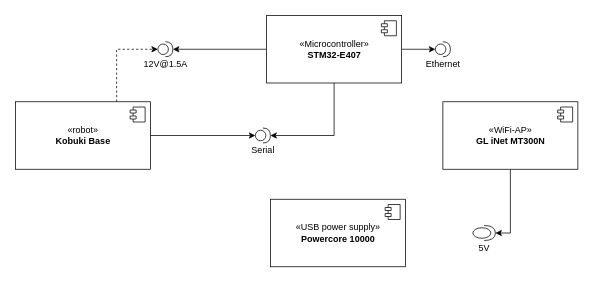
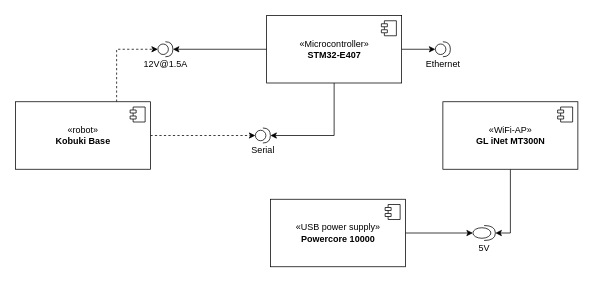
- <mxCell id="3" style="edgeStyle=orthogonalEdgeStyle;rounded=0;orthogonalLoop=1;jettySize=auto;html=1;exitX=1;exitY=0.5;exitDx=0;exitDy=0;entryX=0;entryY=0.5;entryDx=0;entryDy=0;entryPerimeter=0;" edge="1" parent="1" source="5" target="7"><mxGeometry relative="1" as="geometry" /></mxCell>
+ <mxCell id="3" style="edgeStyle=orthogonalEdgeStyle;rounded=0;orthogonalLoop=1;jettySize=auto;html=1;exitX=1;exitY=0.5;exitDx=0;exitDy=0;entryX=0;entryY=0.5;entryDx=0;entryDy=0;entryPerimeter=0;dashed=1;" edge="1" parent="1" source="5" target="7"><mxGeometry relative="1" as="geometry" /></mxCell>
+ <mxCell id="17" style="edgeStyle=orthogonalEdgeStyle;rounded=0;orthogonalLoop=1;jettySize=auto;html=1;" edge="1" parent="1" source="18" target="20"><mxGeometry relative="1" as="geometry"><mxPoint x="640" y="310" as="targetPoint" /></mxGeometry></mxCell>
